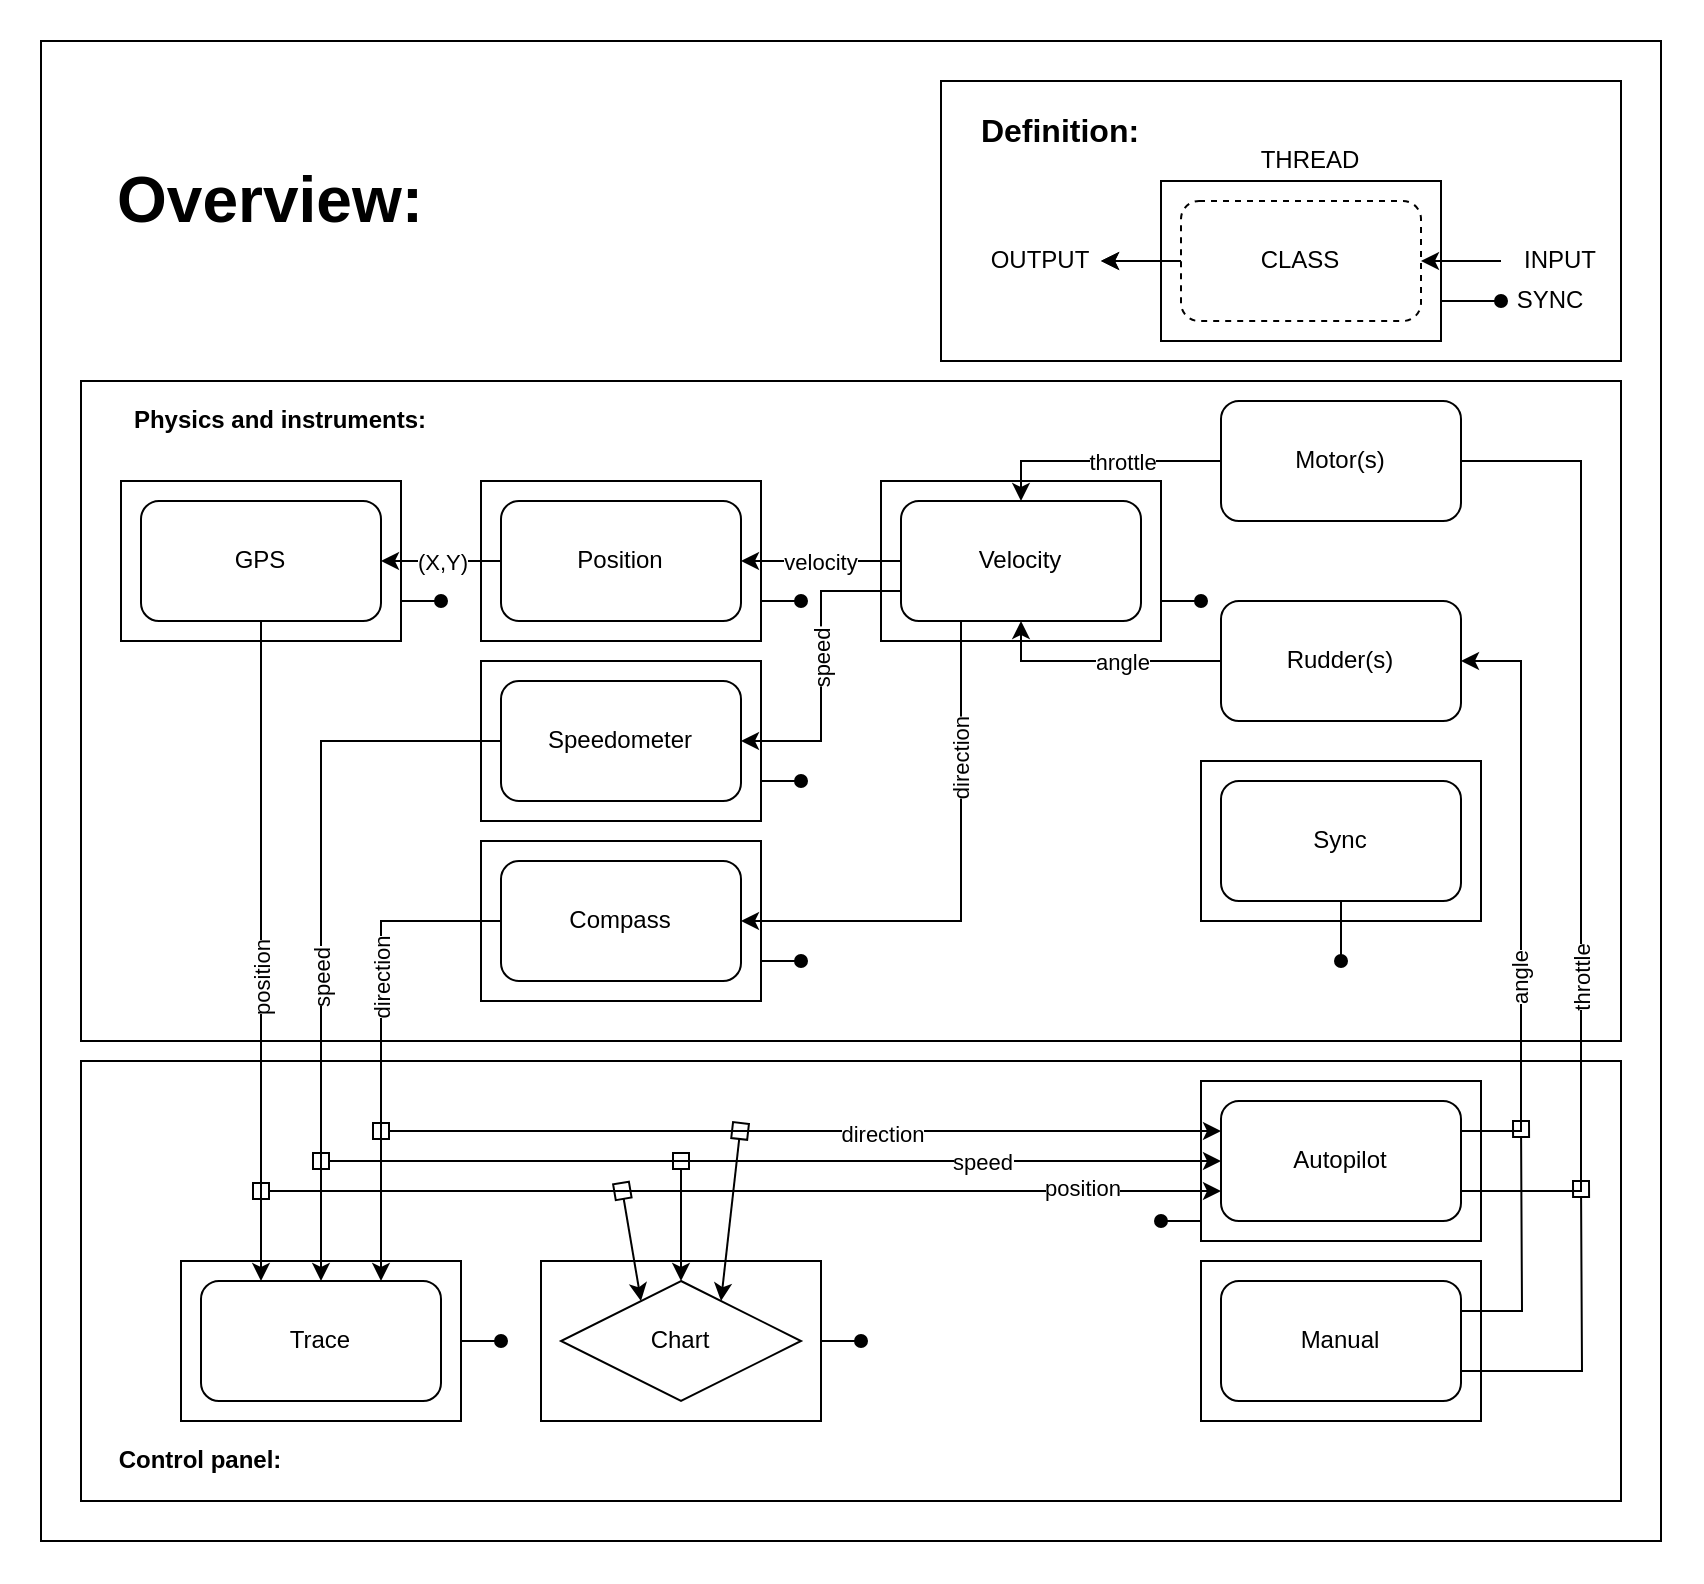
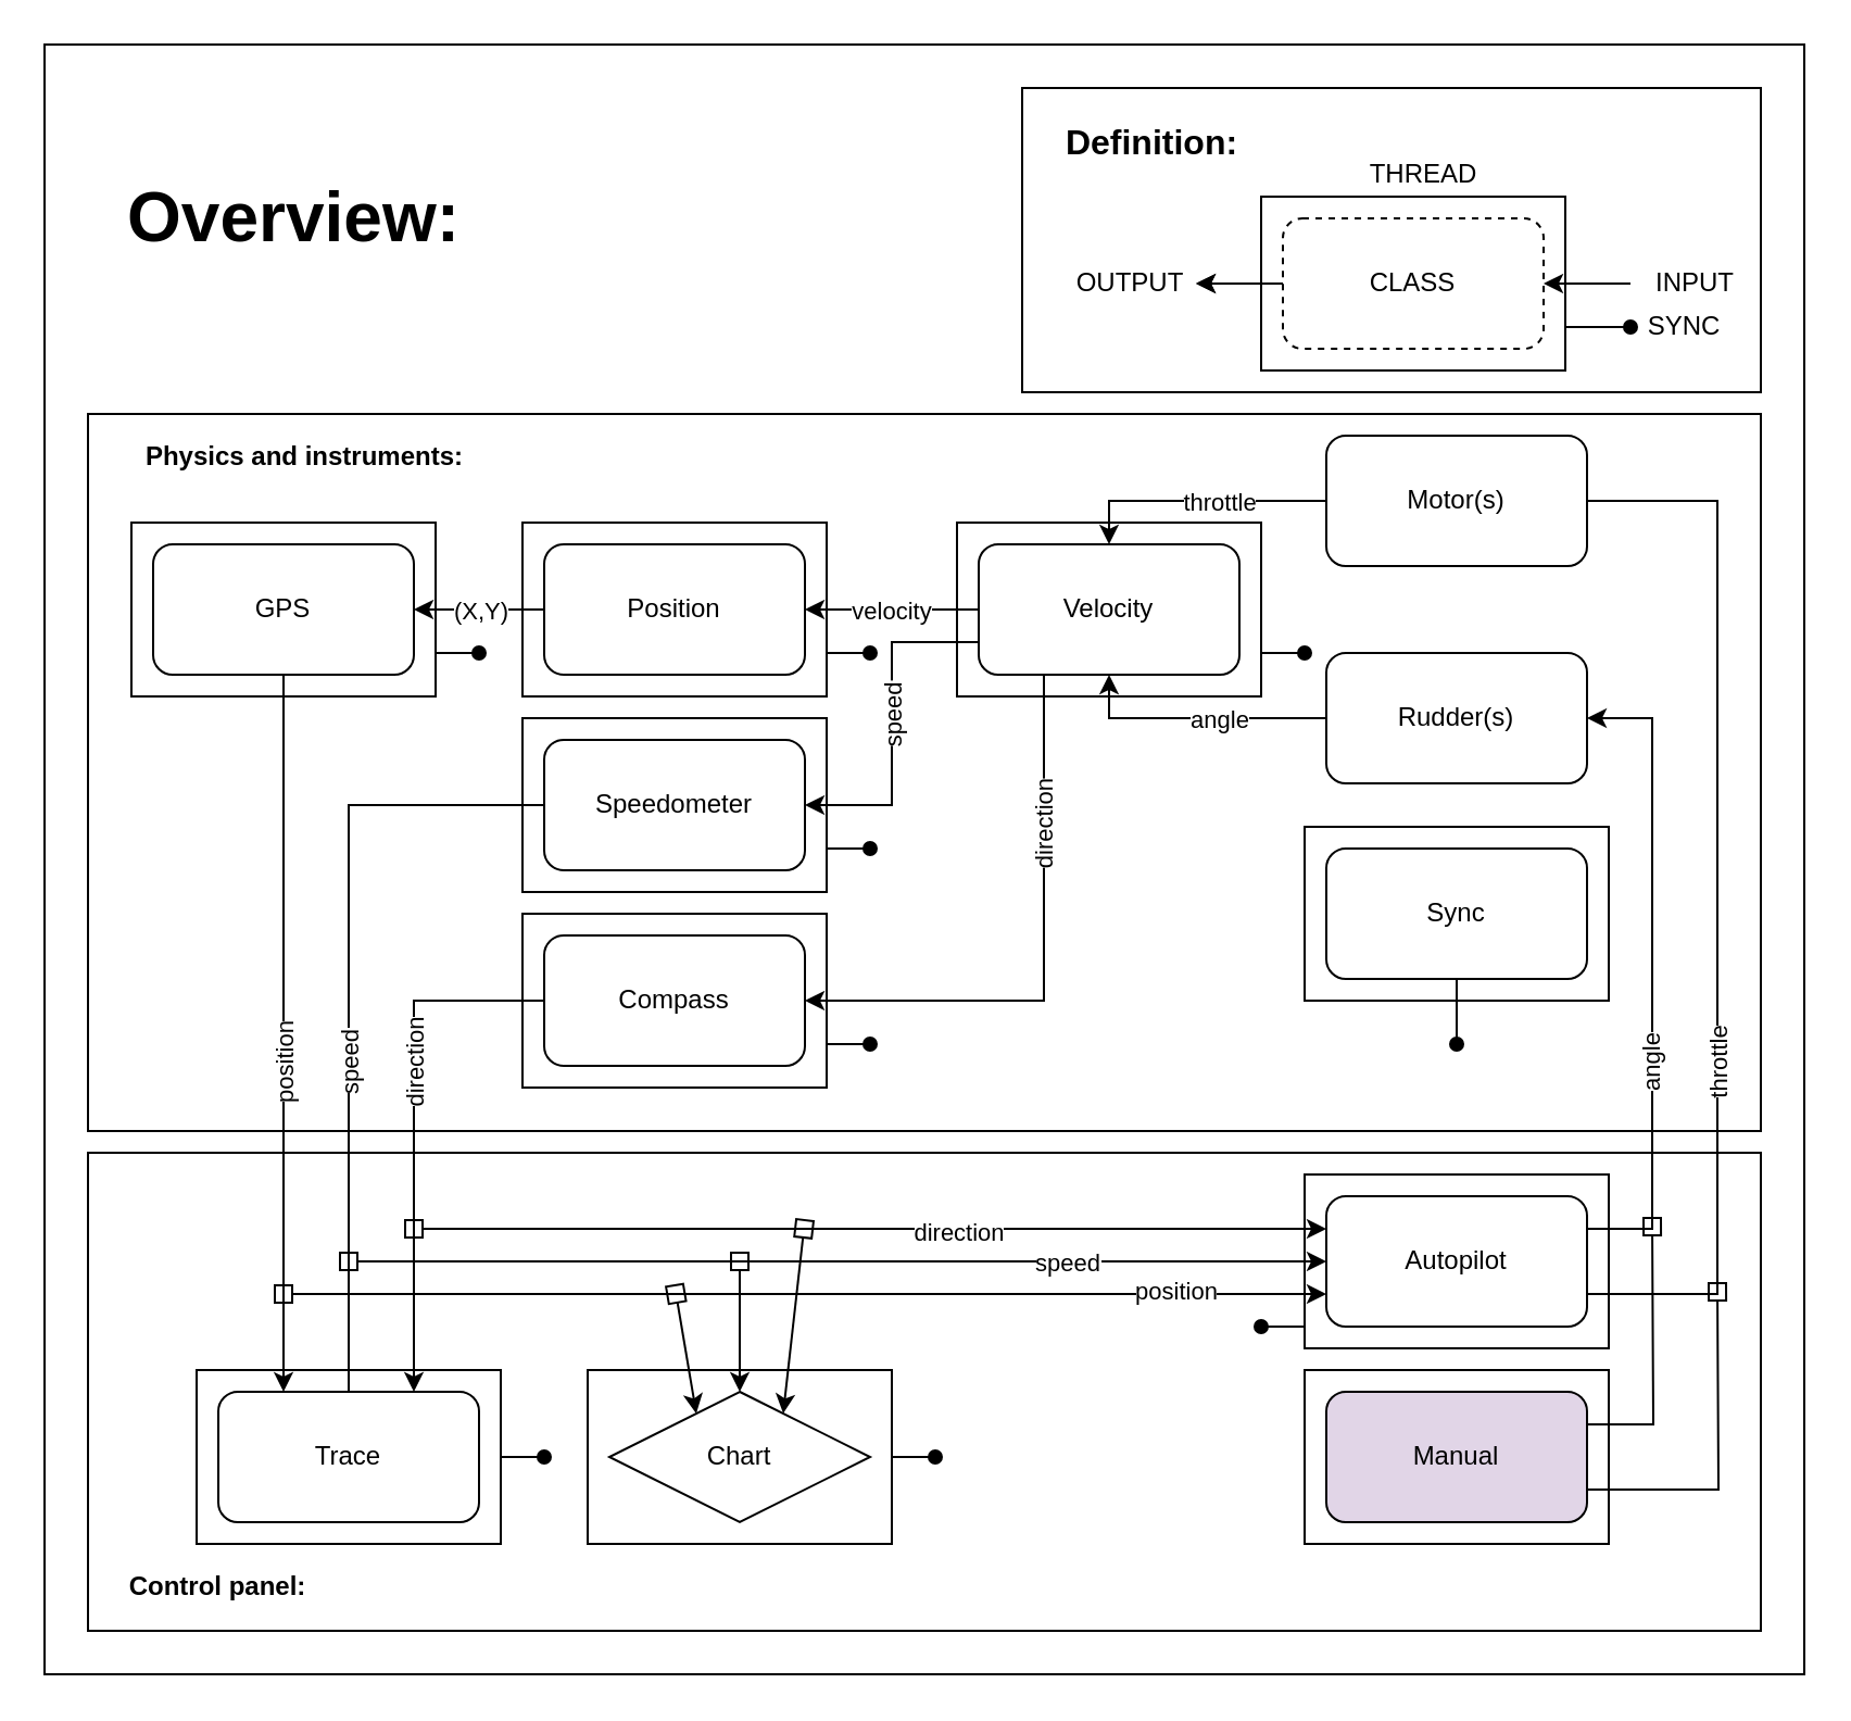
- <mxCell id="39" style="edgeStyle=orthogonalEdgeStyle;rounded=0;orthogonalLoop=1;jettySize=auto;html=1;exitX=0;exitY=0.5;exitDx=0;exitDy=0;endArrow=classic;endFill=1;entryX=0.5;entryY=0;entryDx=0;entryDy=0;" parent="1" source="41" edge="1" target="62"><mxGeometry relative="1" as="geometry"><mxPoint x="160" y="620" as="targetPoint" /></mxGeometry></mxCell>
+ <mxCell id="39" style="edgeStyle=orthogonalEdgeStyle;rounded=0;orthogonalLoop=1;jettySize=auto;html=1;exitX=0;exitY=0.5;exitDx=0;exitDy=0;endArrow=none;endFill=1;entryX=0.5;entryY=0;entryDx=0;entryDy=0;" parent="1" source="41" edge="1" target="62"><mxGeometry relative="1" as="geometry"><mxPoint x="160" y="620" as="targetPoint" /></mxGeometry></mxCell>
- <mxCell id="65" value="Manual" style="rounded=1;whiteSpace=wrap;html=1;" vertex="1" parent="1"><mxGeometry x="610" y="640" width="120" height="60" as="geometry" /></mxCell>
+ <mxCell id="65" value="Manual" style="rounded=1;whiteSpace=wrap;html=1;fillColor=#e1d5e7;" vertex="1" parent="1"><mxGeometry x="610" y="640" width="120" height="60" as="geometry" /></mxCell>
